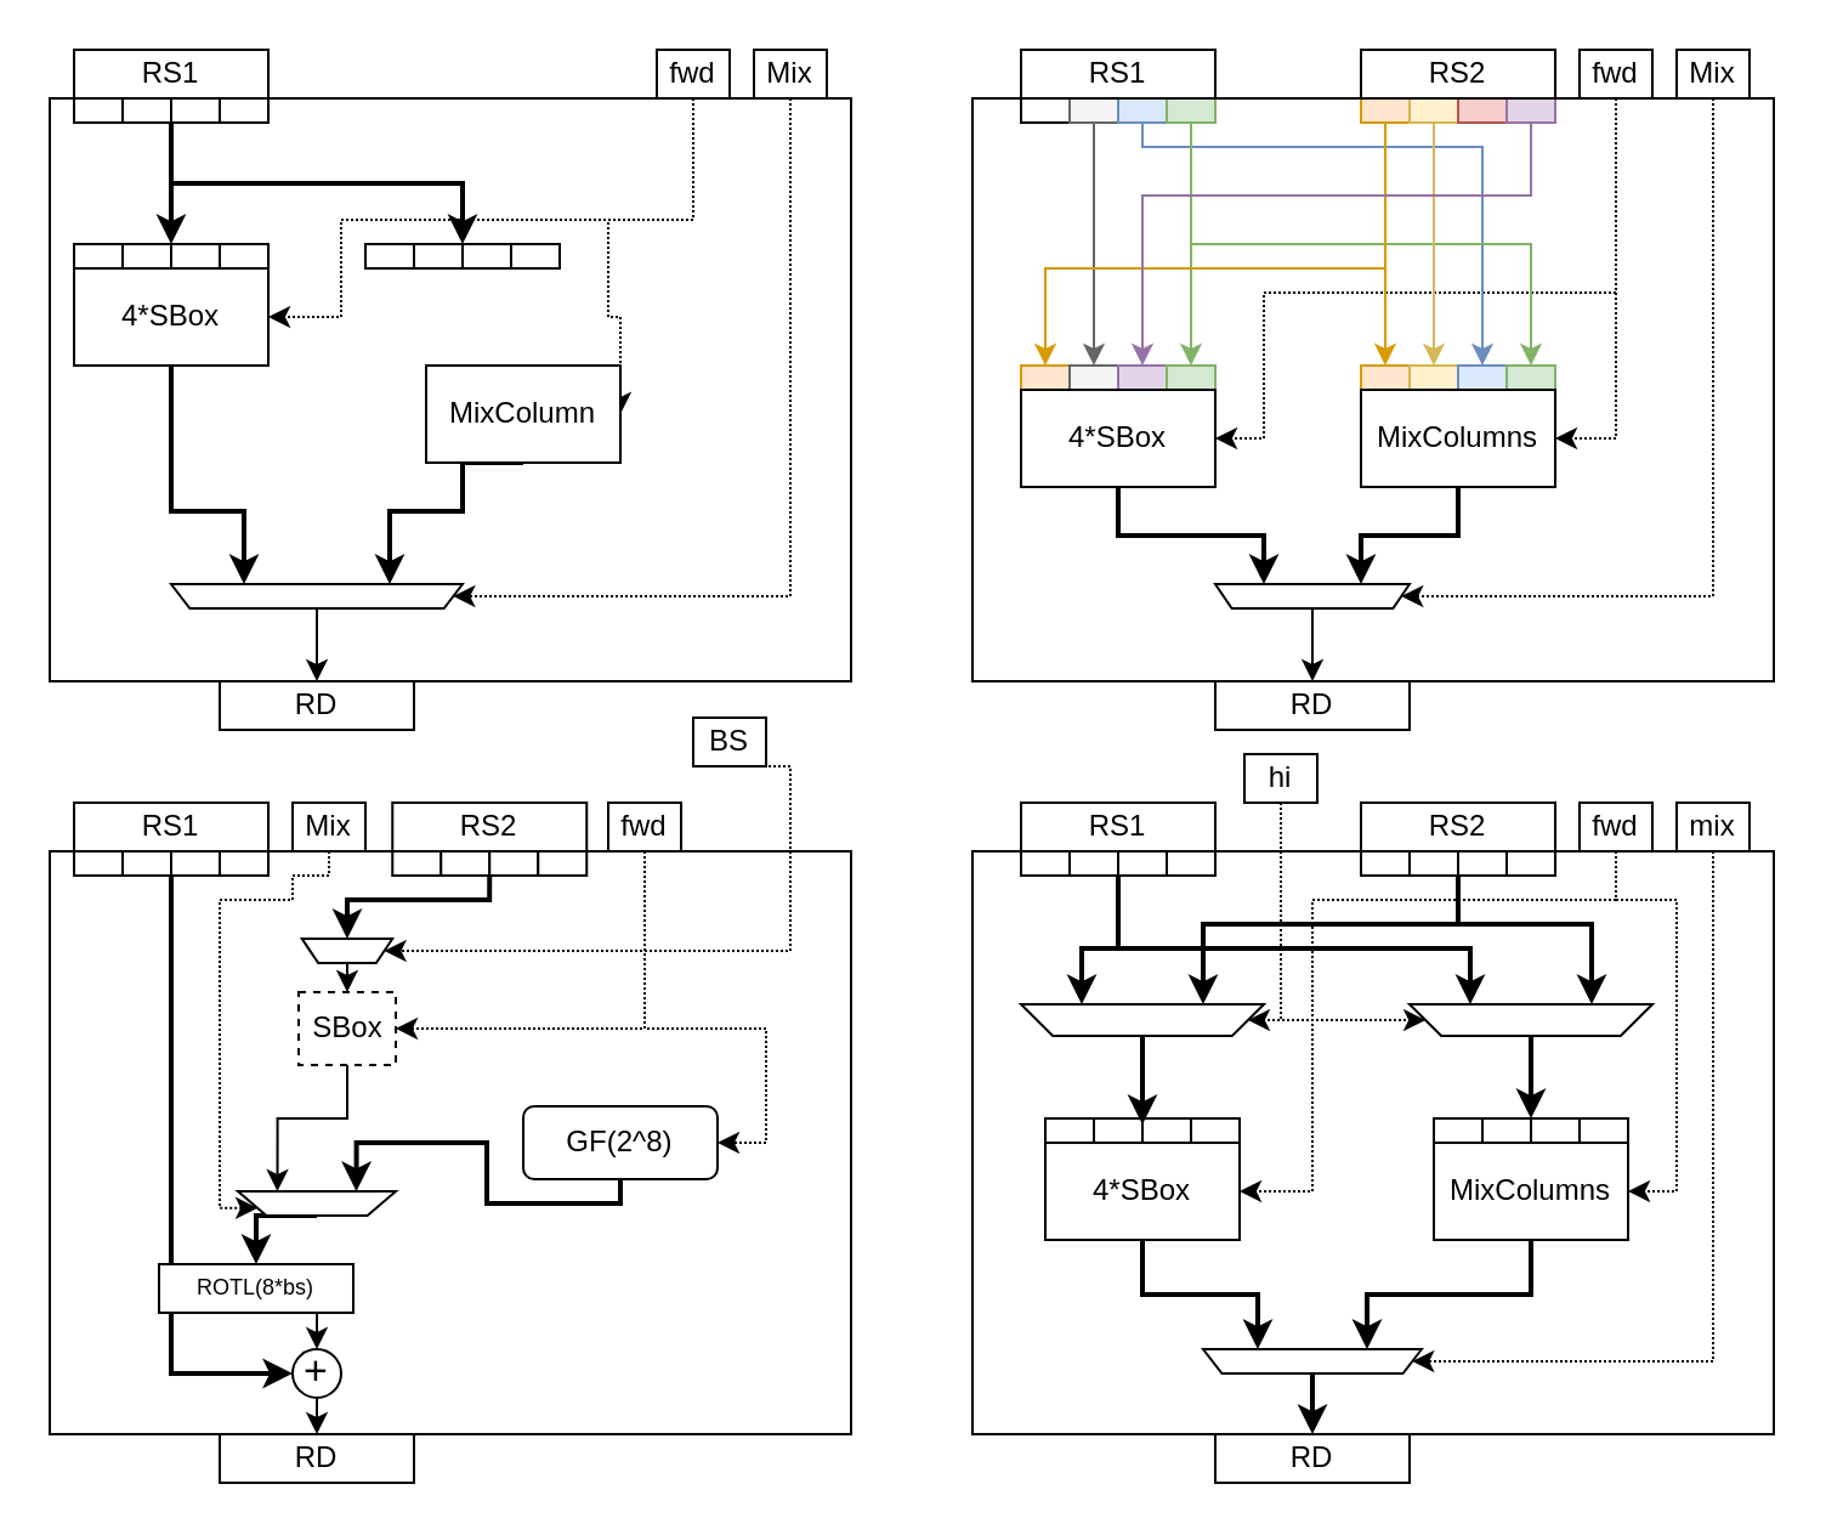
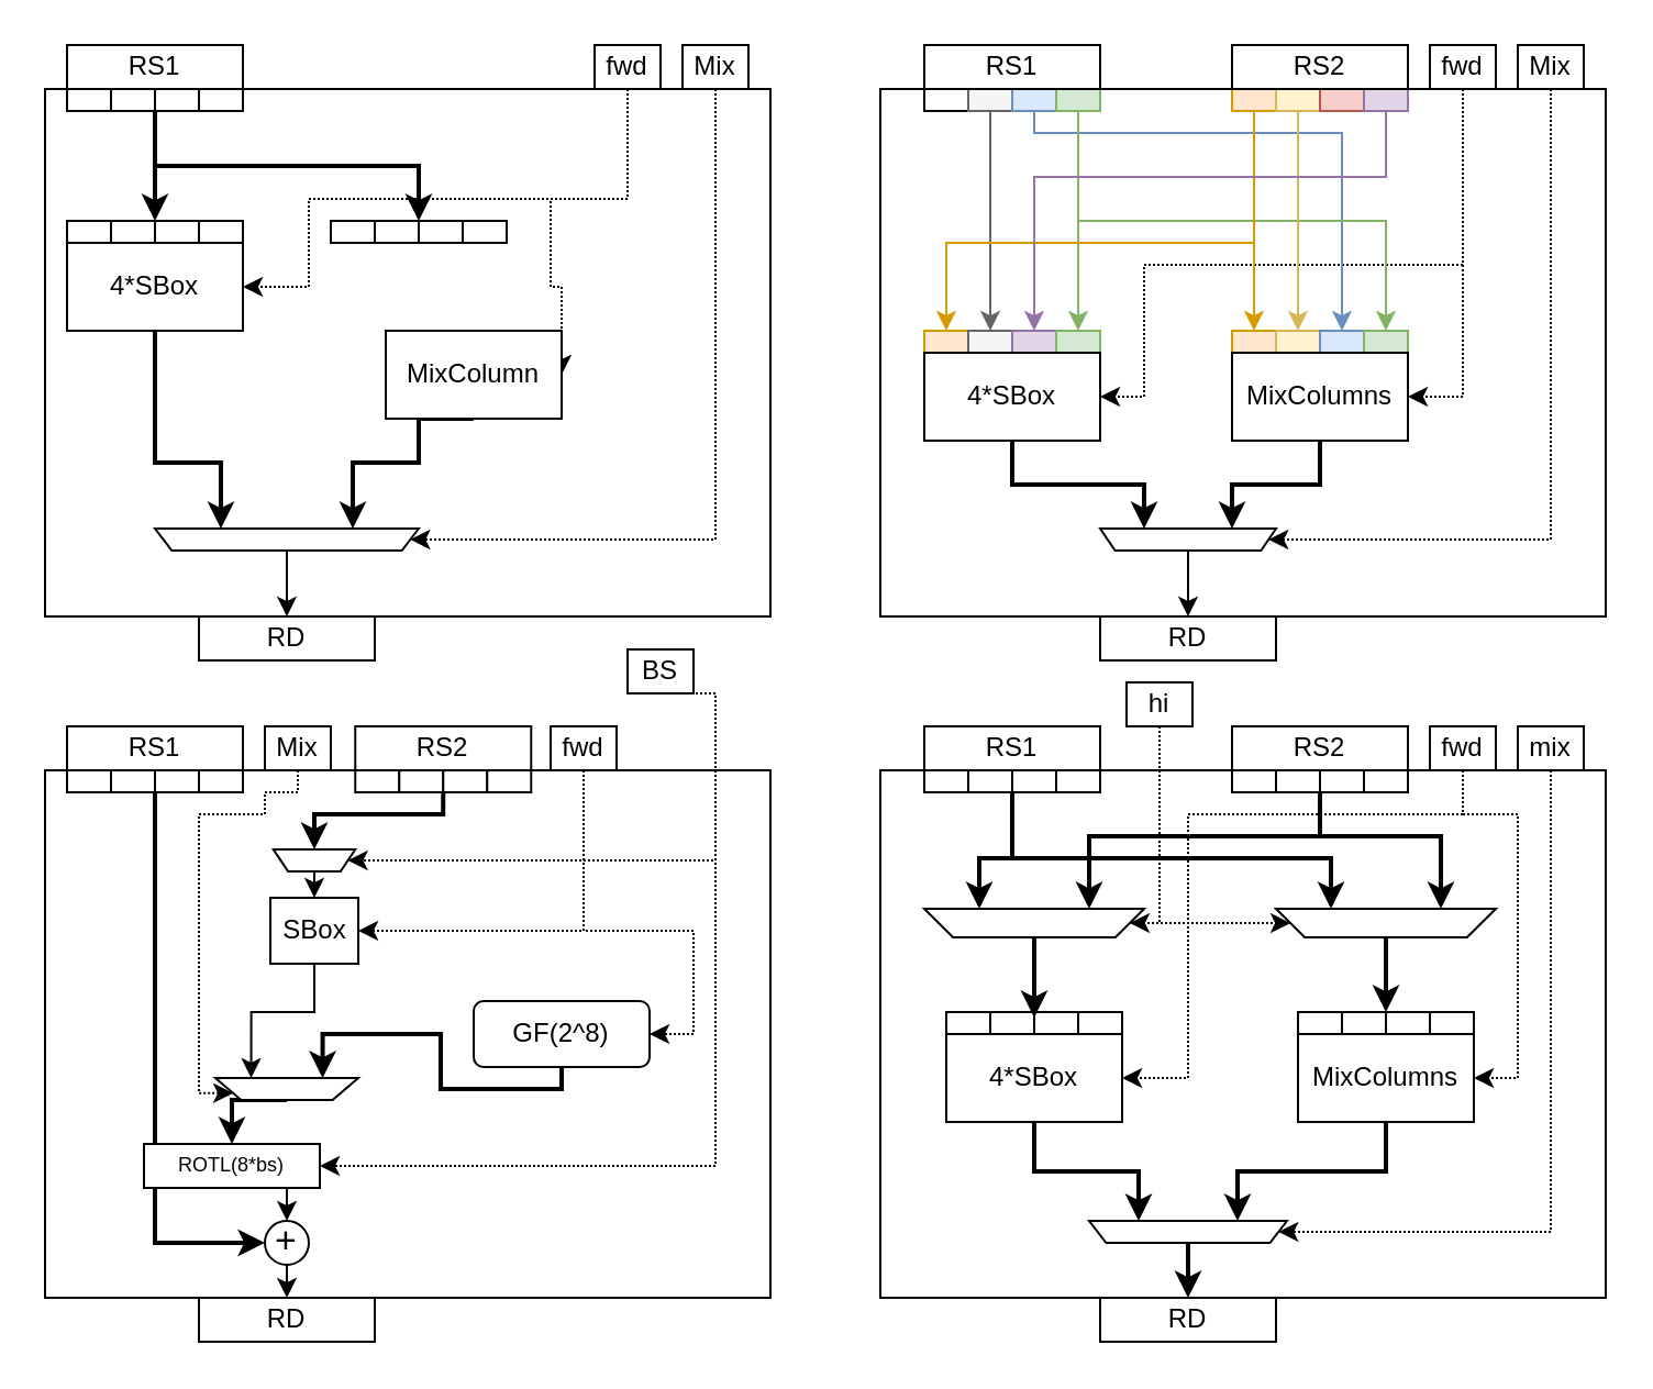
- <mxCell id="86" value="SBox" style="rounded=0;whiteSpace=wrap;html=1;dashed=1;" parent="1" vertex="1"><mxGeometry x="122.5" y="408" width="40" height="30" as="geometry" /></mxCell>
+ <mxCell id="86" value="SBox" style="rounded=0;whiteSpace=wrap;html=1;" parent="1" vertex="1"><mxGeometry x="122.5" y="408" width="40" height="30" as="geometry" /></mxCell>
+ <mxCell id="82" style="edgeStyle=orthogonalEdgeStyle;rounded=0;orthogonalLoop=1;jettySize=auto;html=1;exitX=0.5;exitY=1;exitDx=0;exitDy=0;entryX=1;entryY=0.5;entryDx=0;entryDy=0;fontSize=9;strokeWidth=1;dashed=1;dashPattern=1 1;" parent="1" source="84" target="88" edge="1"><mxGeometry relative="1" as="geometry"><Array as="points"><mxPoint x="325" y="530" /></Array></mxGeometry></mxCell>
